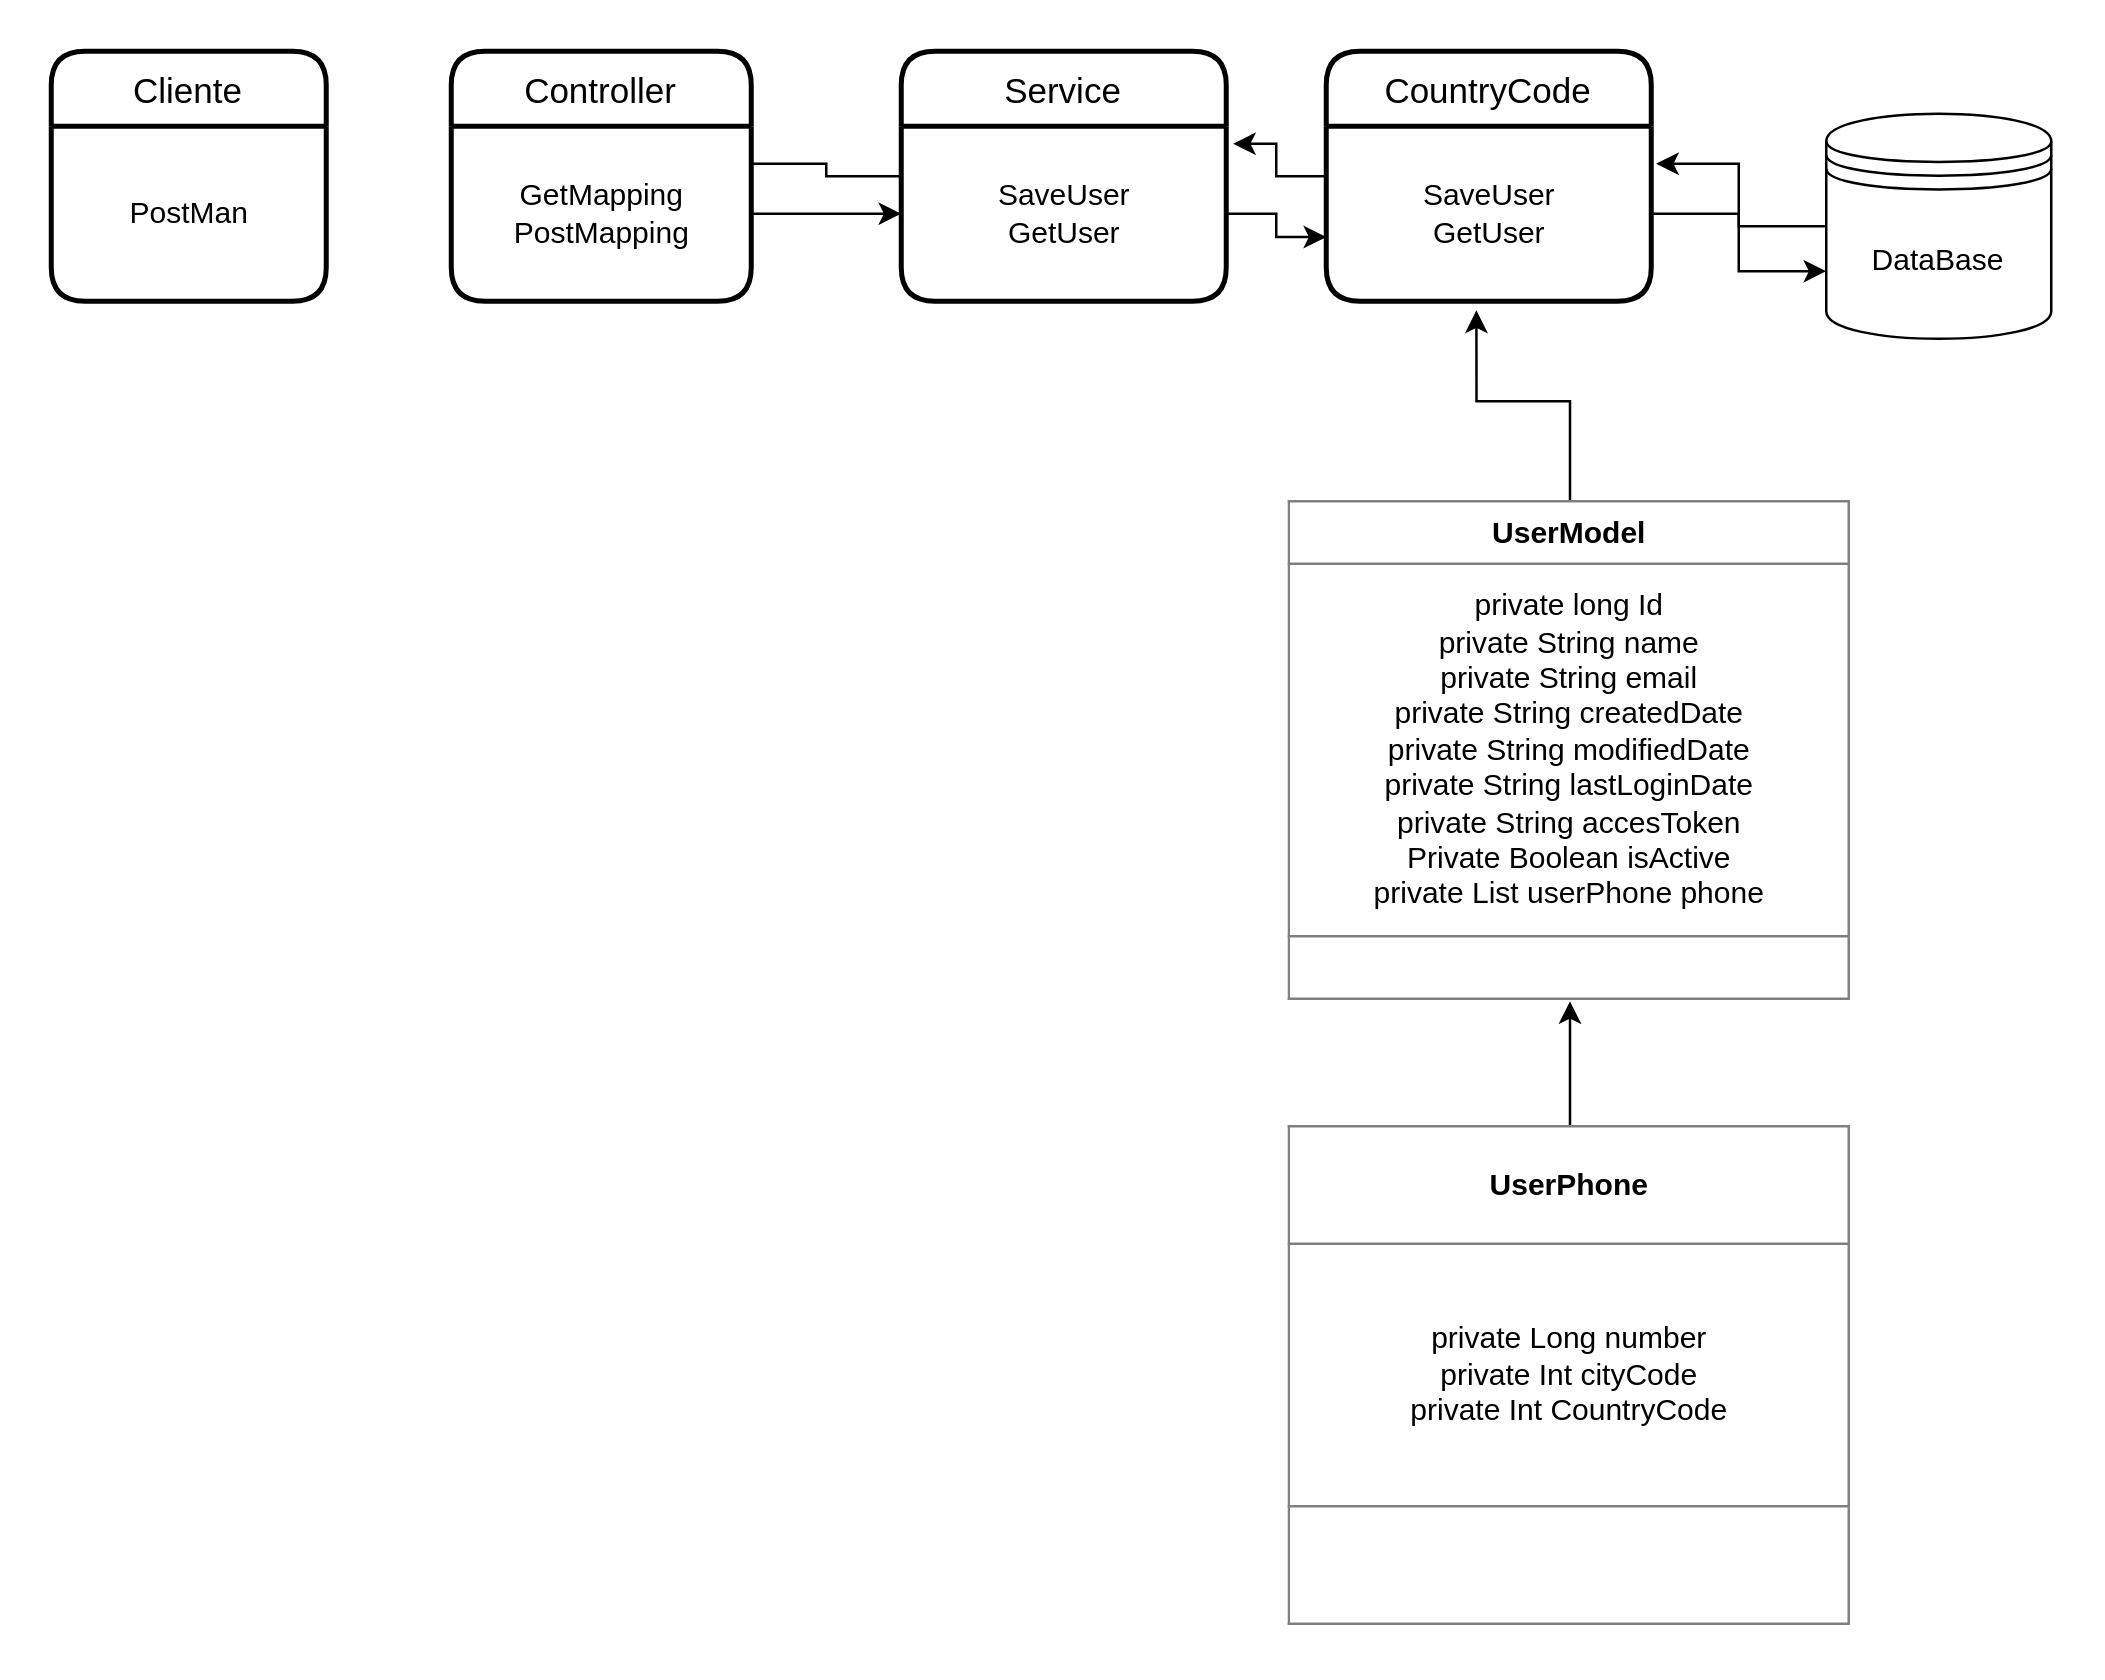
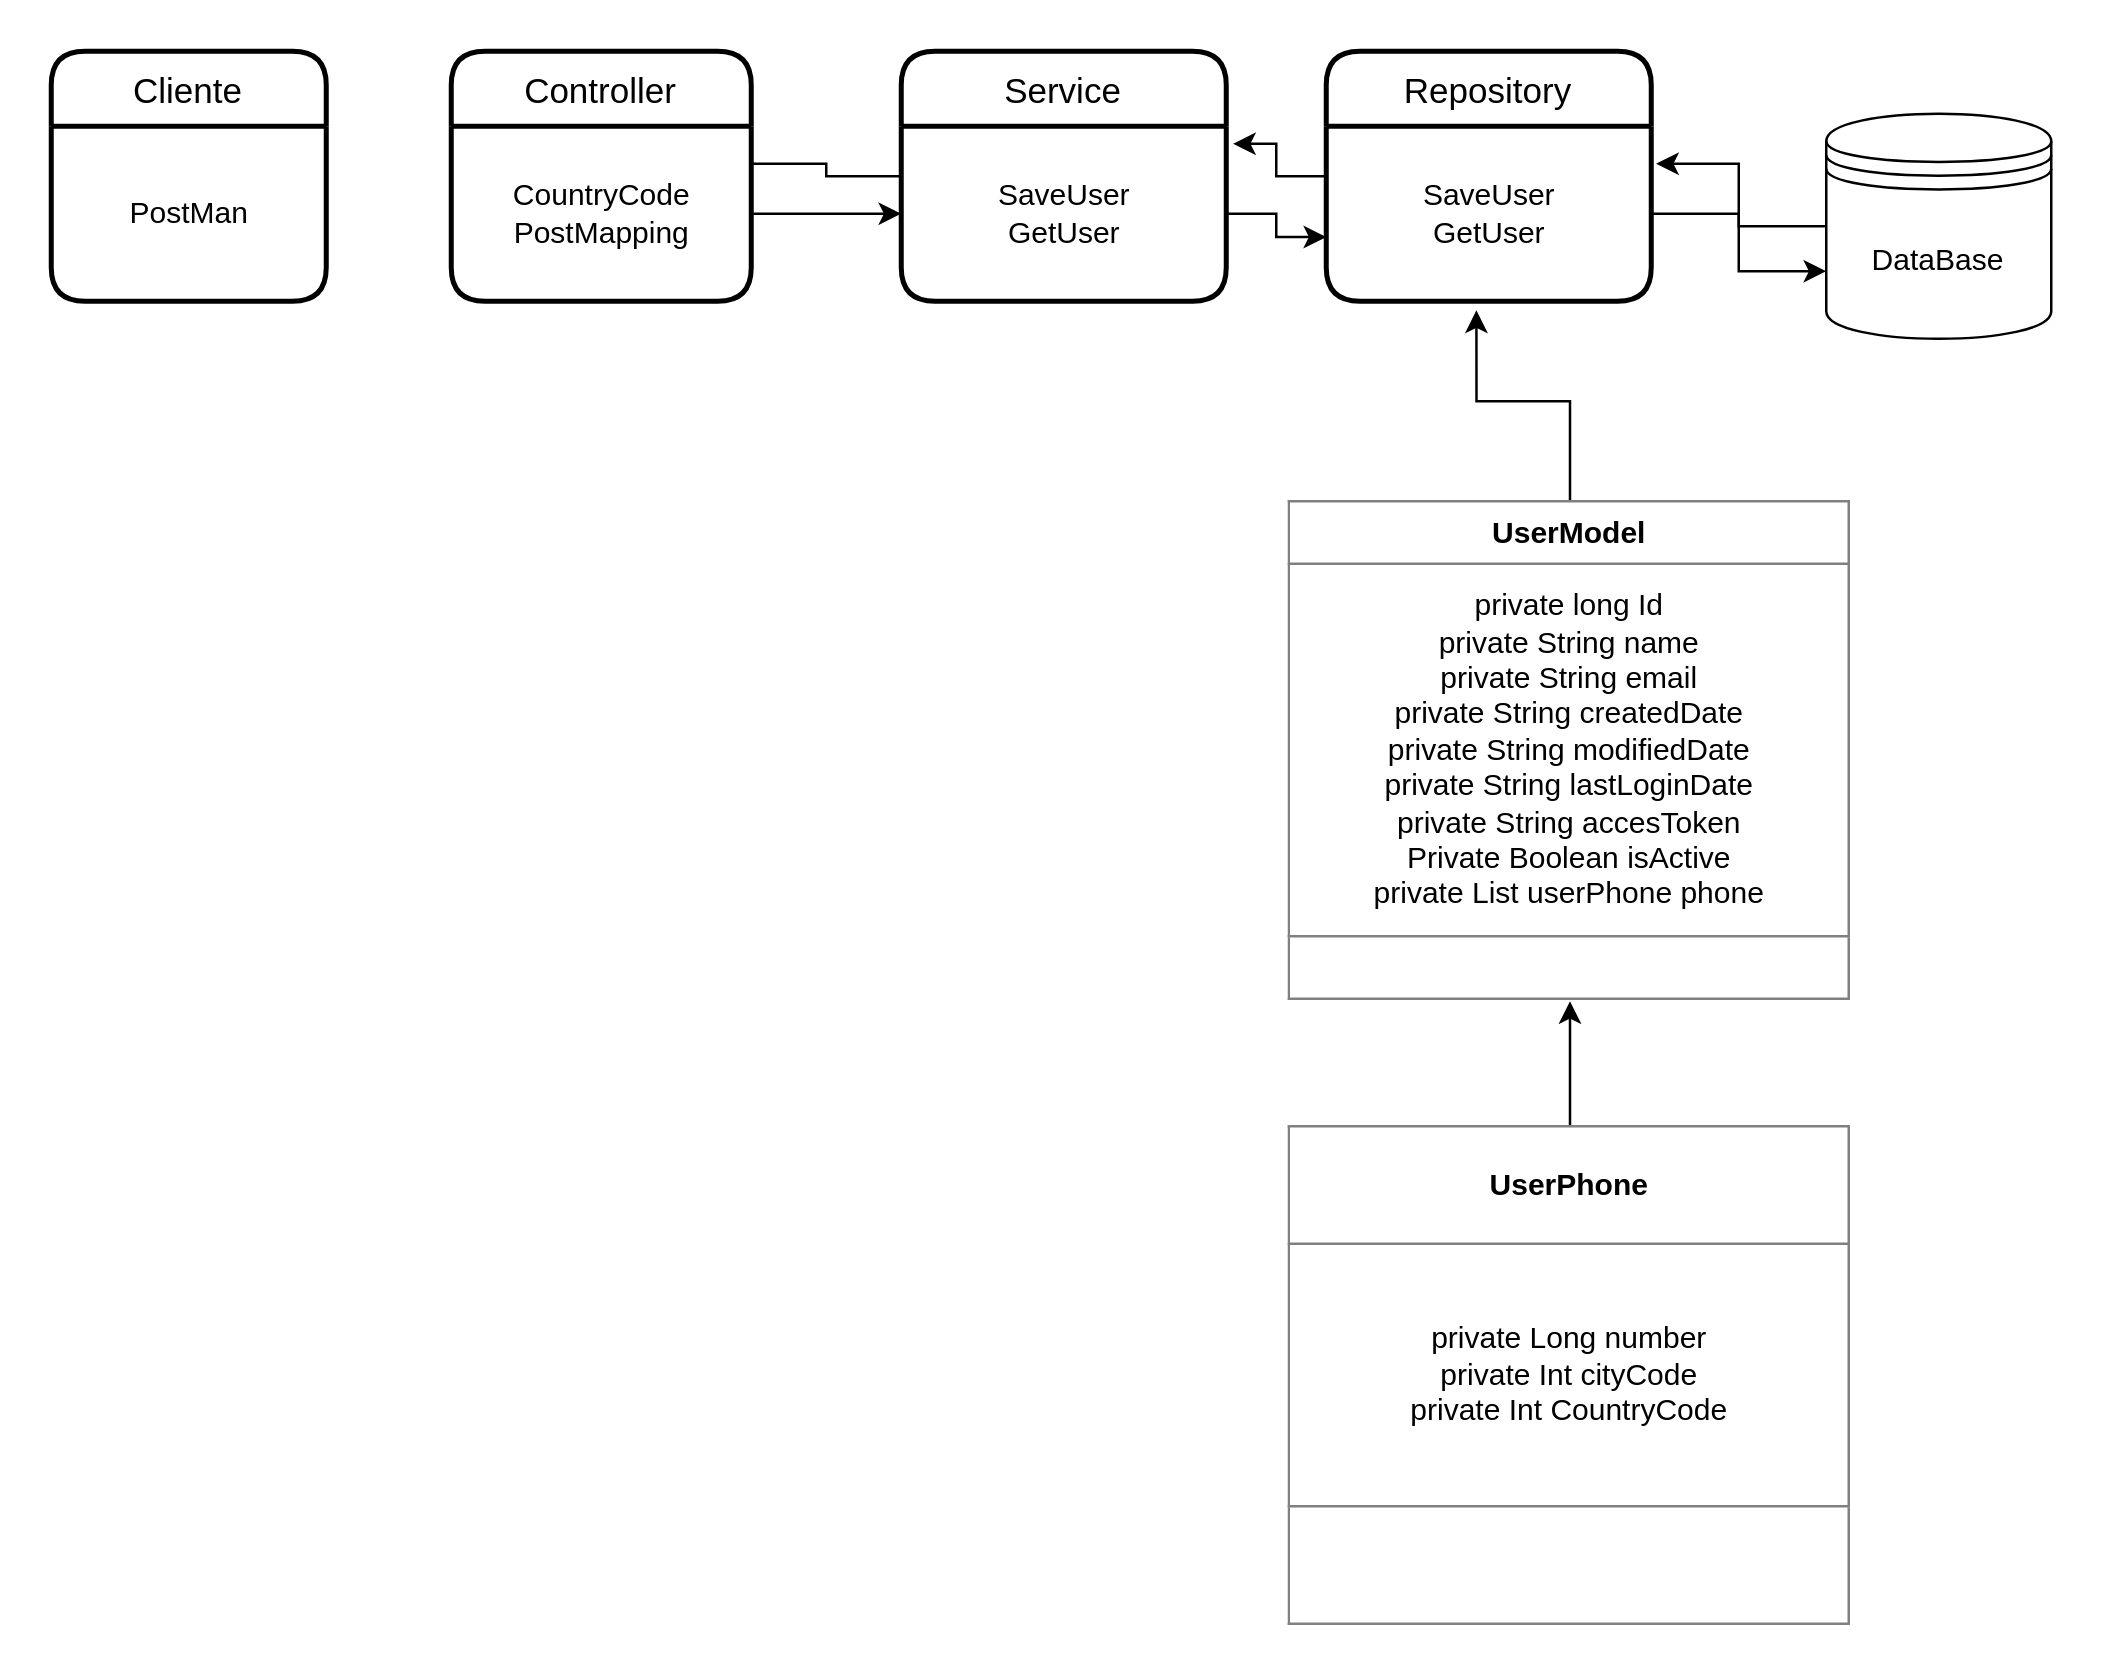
- <mxCell id="11" value="CountryCode" style="swimlane;childLayout=stackLayout;horizontal=1;startSize=30;horizontalStack=0;rounded=1;fontSize=14;fontStyle=0;strokeWidth=2;resizeParent=0;resizeLast=1;shadow=0;dashed=0;align=center;" vertex="1" parent="1"><mxGeometry x="530" y="20" width="130" height="100" as="geometry" /></mxCell>
+ <mxCell id="11" value="Repository" style="swimlane;childLayout=stackLayout;horizontal=1;startSize=30;horizontalStack=0;rounded=1;fontSize=14;fontStyle=0;strokeWidth=2;resizeParent=0;resizeLast=1;shadow=0;dashed=0;align=center;" vertex="1" parent="1"><mxGeometry x="530" y="20" width="130" height="100" as="geometry" /></mxCell>
- <mxCell id="5" value="GetMapping&lt;br&gt;PostMapping&lt;br&gt;" style="text;html=1;align=center;verticalAlign=middle;resizable=0;points=[];autosize=1;" vertex="1" parent="4"><mxGeometry y="30" width="120" height="70" as="geometry" /></mxCell>
+ <mxCell id="5" value="CountryCode&lt;br&gt;PostMapping&lt;br&gt;" style="text;html=1;align=center;verticalAlign=middle;resizable=0;points=[];autosize=1;" vertex="1" parent="4"><mxGeometry y="30" width="120" height="70" as="geometry" /></mxCell>
